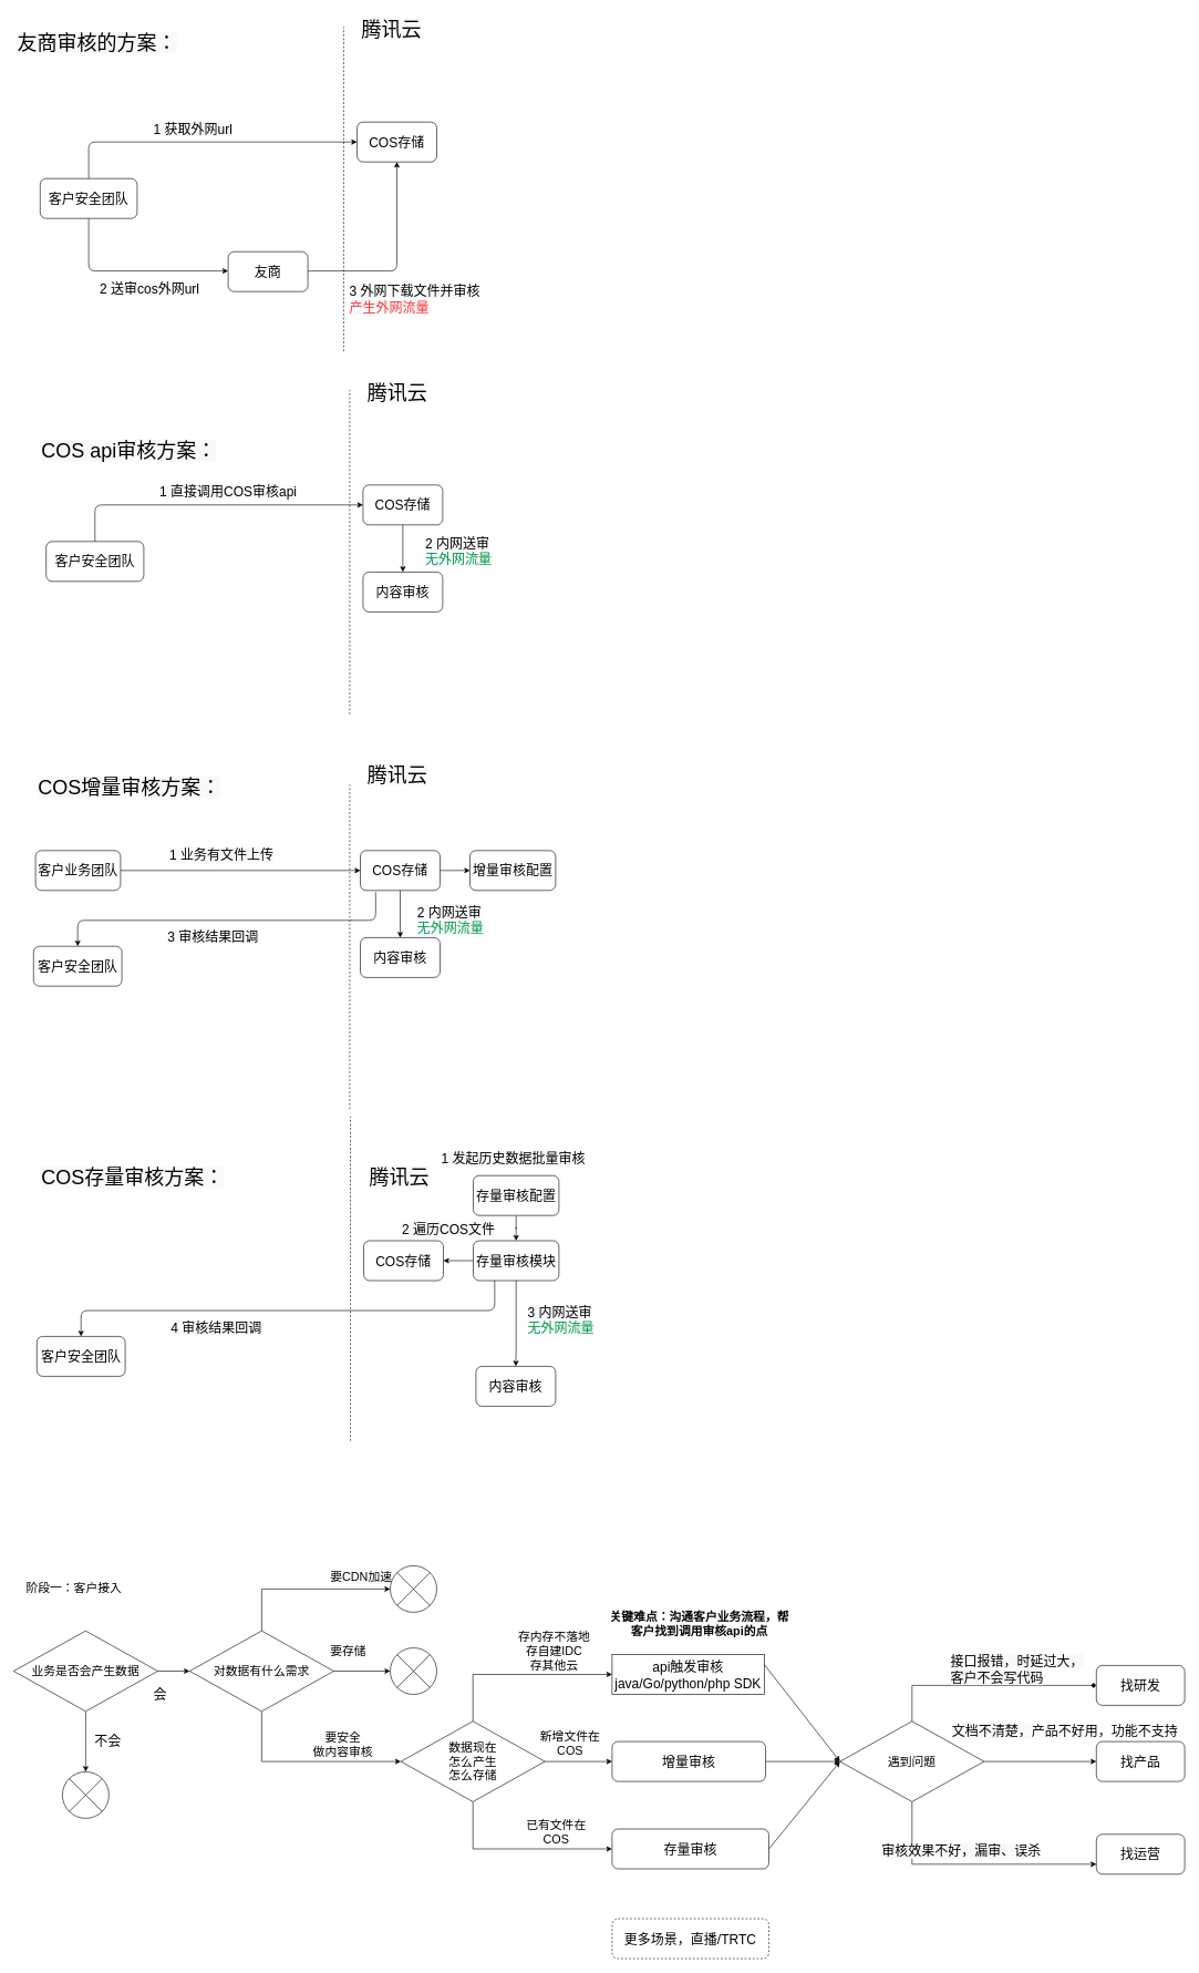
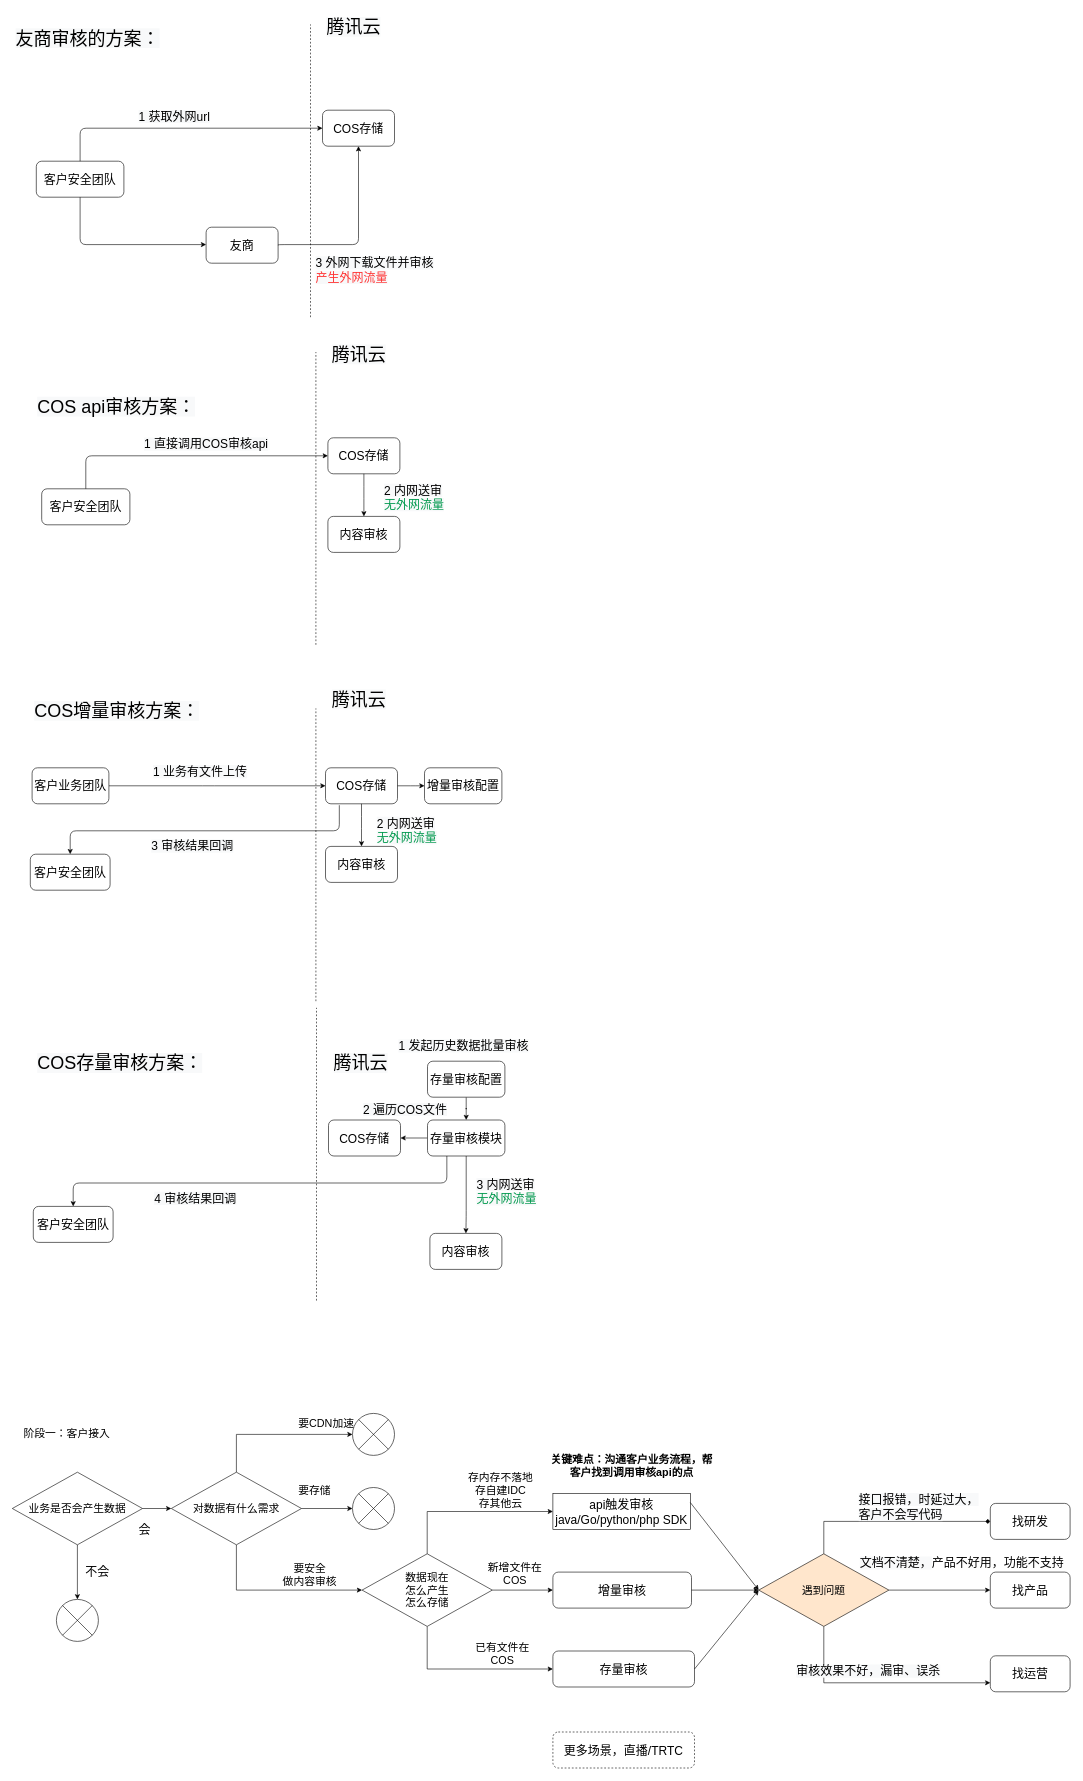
- <mxCell id="10" value="&lt;span style=&quot;color: rgb(0 , 0 , 0) ; font-family: &amp;#34;helvetica&amp;#34; ; font-size: 20px ; font-style: normal ; font-weight: 400 ; letter-spacing: normal ; text-align: center ; text-indent: 0px ; text-transform: none ; word-spacing: 0px ; background-color: rgb(248 , 249 , 250) ; display: inline ; float: none&quot;&gt;2 送审cos外网url&lt;/span&gt;" style="text;whiteSpace=wrap;html=1;fontSize=20;" parent="1" vertex="1"><mxGeometry x="148" y="415" width="173" height="38" as="geometry" /></mxCell>
- <mxCell id="81" value="&lt;span style=&quot;font-size: 18px&quot;&gt;遇到问题&lt;/span&gt;" style="rhombus;whiteSpace=wrap;html=1;" parent="1" vertex="1"><mxGeometry x="1264" y="2589" width="217" height="121" as="geometry" /></mxCell>
+ <mxCell id="81" value="&lt;span style=&quot;font-size: 18px&quot;&gt;遇到问题&lt;/span&gt;" style="rhombus;whiteSpace=wrap;html=1;fillColor=#ffe6cc;" parent="1" vertex="1"><mxGeometry x="1264" y="2589" width="217" height="121" as="geometry" /></mxCell>
